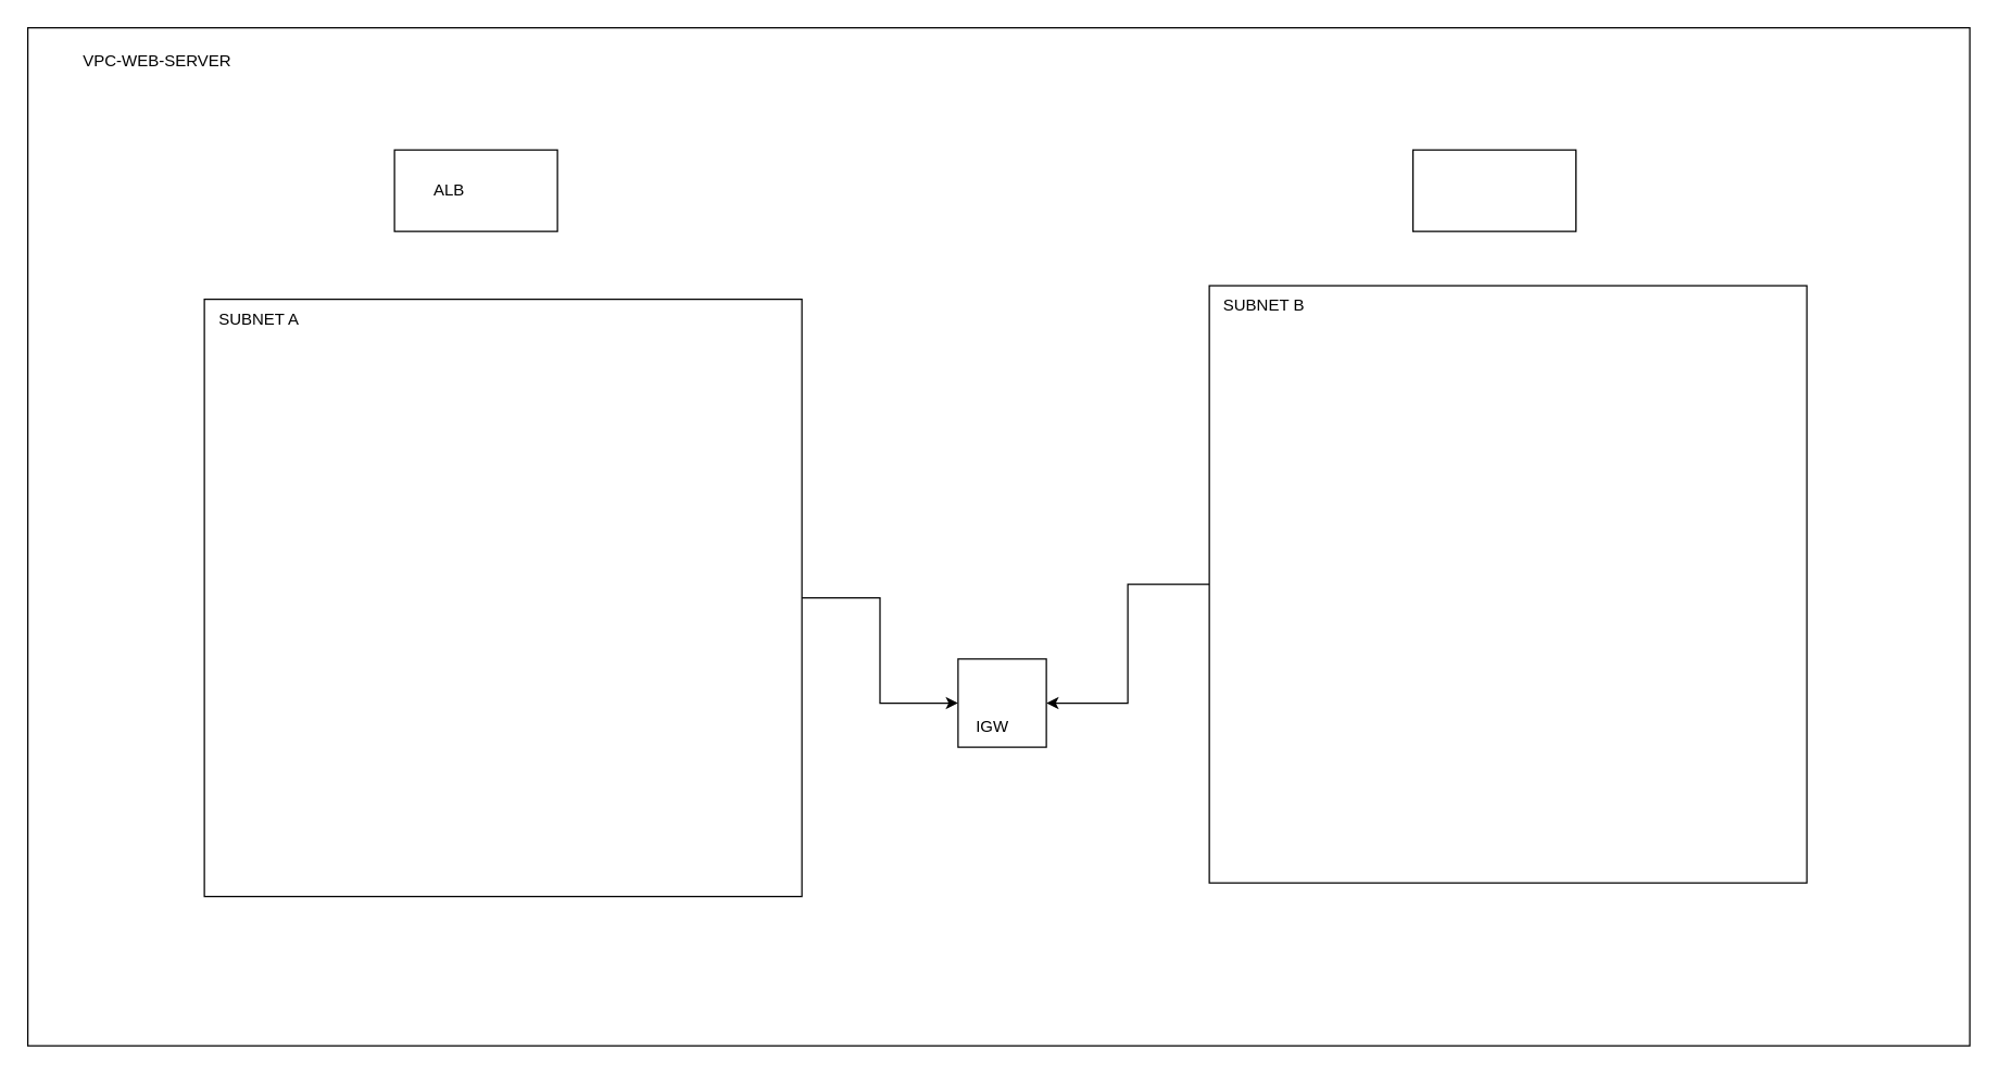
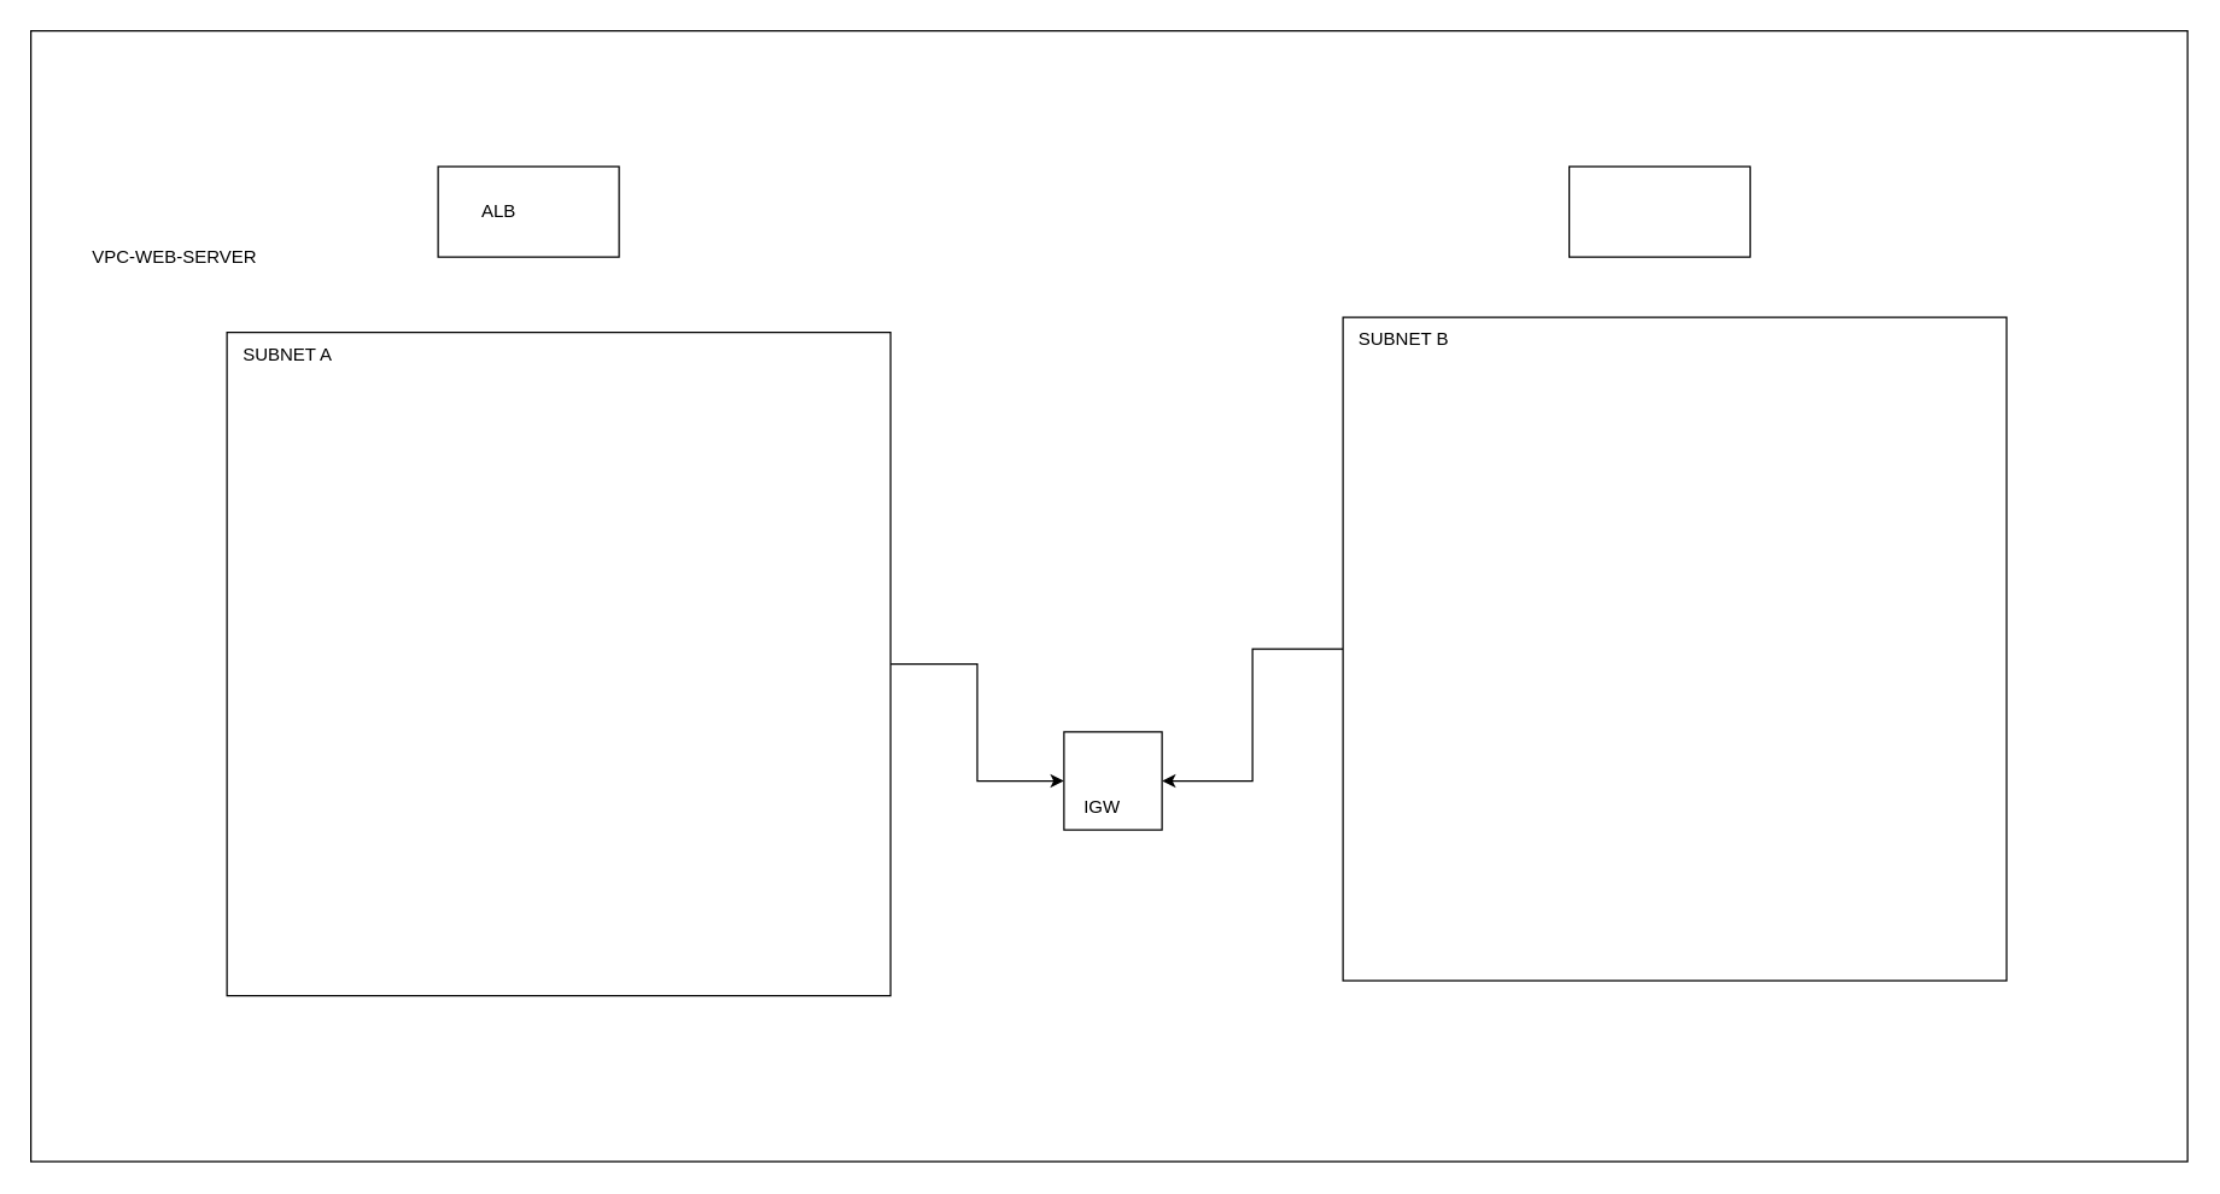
- <mxCell id="3" value="VPC-WEB-SERVER" style="text;html=1;align=center;verticalAlign=middle;resizable=0;points=[];autosize=1;strokeColor=none;fillColor=none;" vertex="1" parent="1"><mxGeometry x="50" y="30" width="130" height="30" as="geometry" /></mxCell>
+ <mxCell id="3" value="VPC-WEB-SERVER" style="text;html=1;align=center;verticalAlign=middle;resizable=0;points=[];autosize=1;strokeColor=none;fillColor=none;" vertex="1" parent="1"><mxGeometry x="50" y="155" width="130" height="30" as="geometry" /></mxCell>
